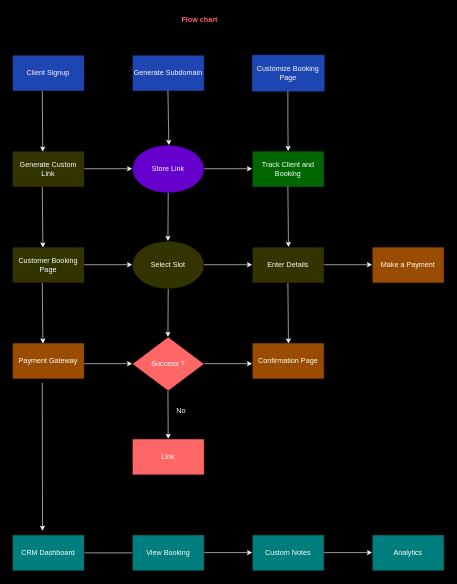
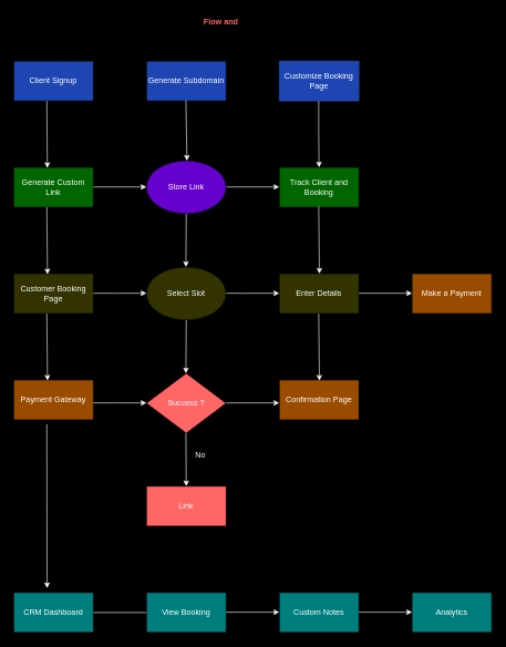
- <mxCell id="44" value="&lt;b&gt;&lt;font color=&quot;#ff6666&quot;&gt;Flow chart&lt;/font&gt;&lt;/b&gt;" style="text;html=1;align=center;verticalAlign=middle;resizable=0;points=[];autosize=1;strokeColor=none;fillColor=none;" vertex="1" parent="1"><mxGeometry x="293" y="20" width="78" height="26" as="geometry" /></mxCell>
+ <mxCell id="44" value="&lt;b&gt;&lt;font color=&quot;#ff6666&quot;&gt;Flow and&lt;/font&gt;&lt;/b&gt;" style="text;html=1;align=center;verticalAlign=middle;resizable=0;points=[];autosize=1;strokeColor=none;fillColor=none;" vertex="1" parent="1"><mxGeometry x="293" y="20" width="78" height="26" as="geometry" /></mxCell>
- <mxCell id="7" value="&lt;font color=&quot;#ffffff&quot;&gt;Generate Custom Link&lt;/font&gt;" style="rounded=0;whiteSpace=wrap;html=1;fillColor=#333300;" vertex="1" parent="1"><mxGeometry x="20" y="251" width="120" height="60" as="geometry" /></mxCell>
+ <mxCell id="7" value="&lt;font color=&quot;#ffffff&quot;&gt;Generate Custom Link&lt;/font&gt;" style="rounded=0;whiteSpace=wrap;html=1;fillColor=#006600;" vertex="1" parent="1"><mxGeometry x="20" y="251" width="120" height="60" as="geometry" /></mxCell>
